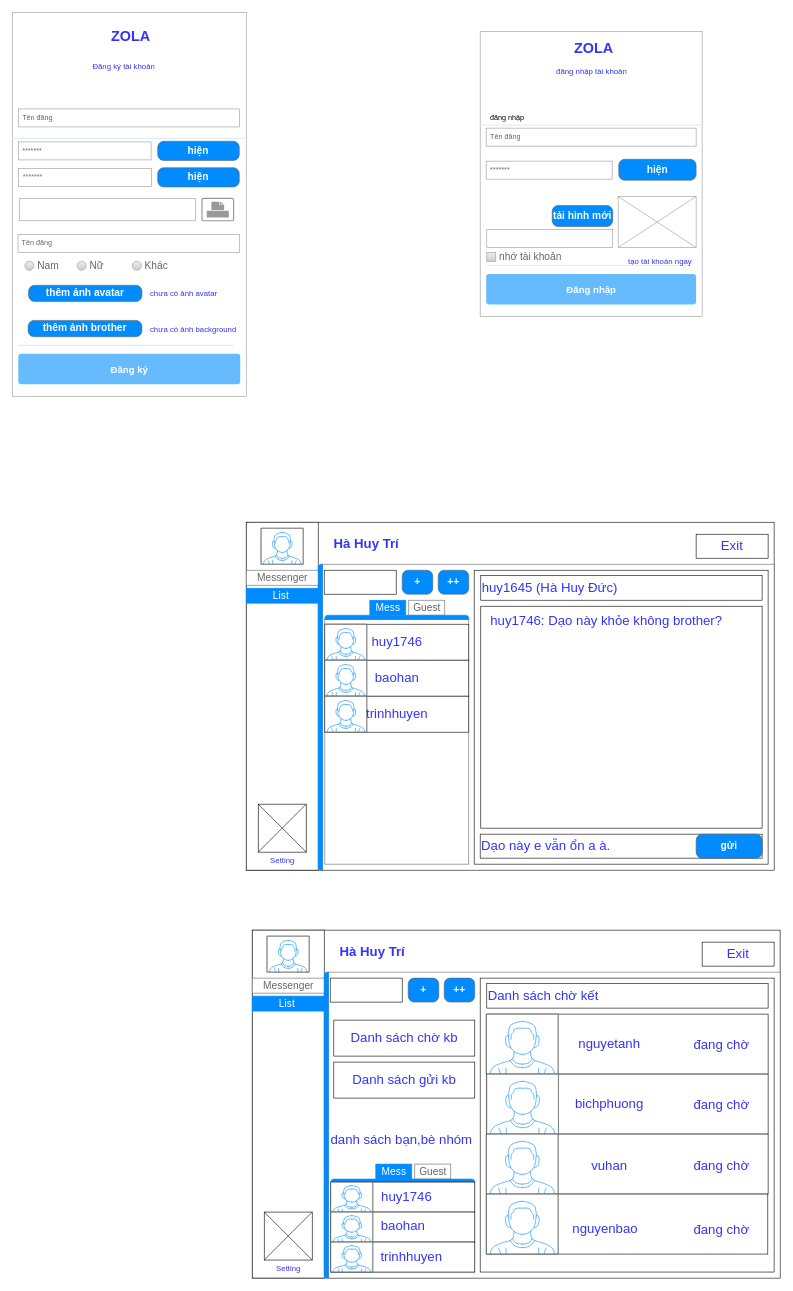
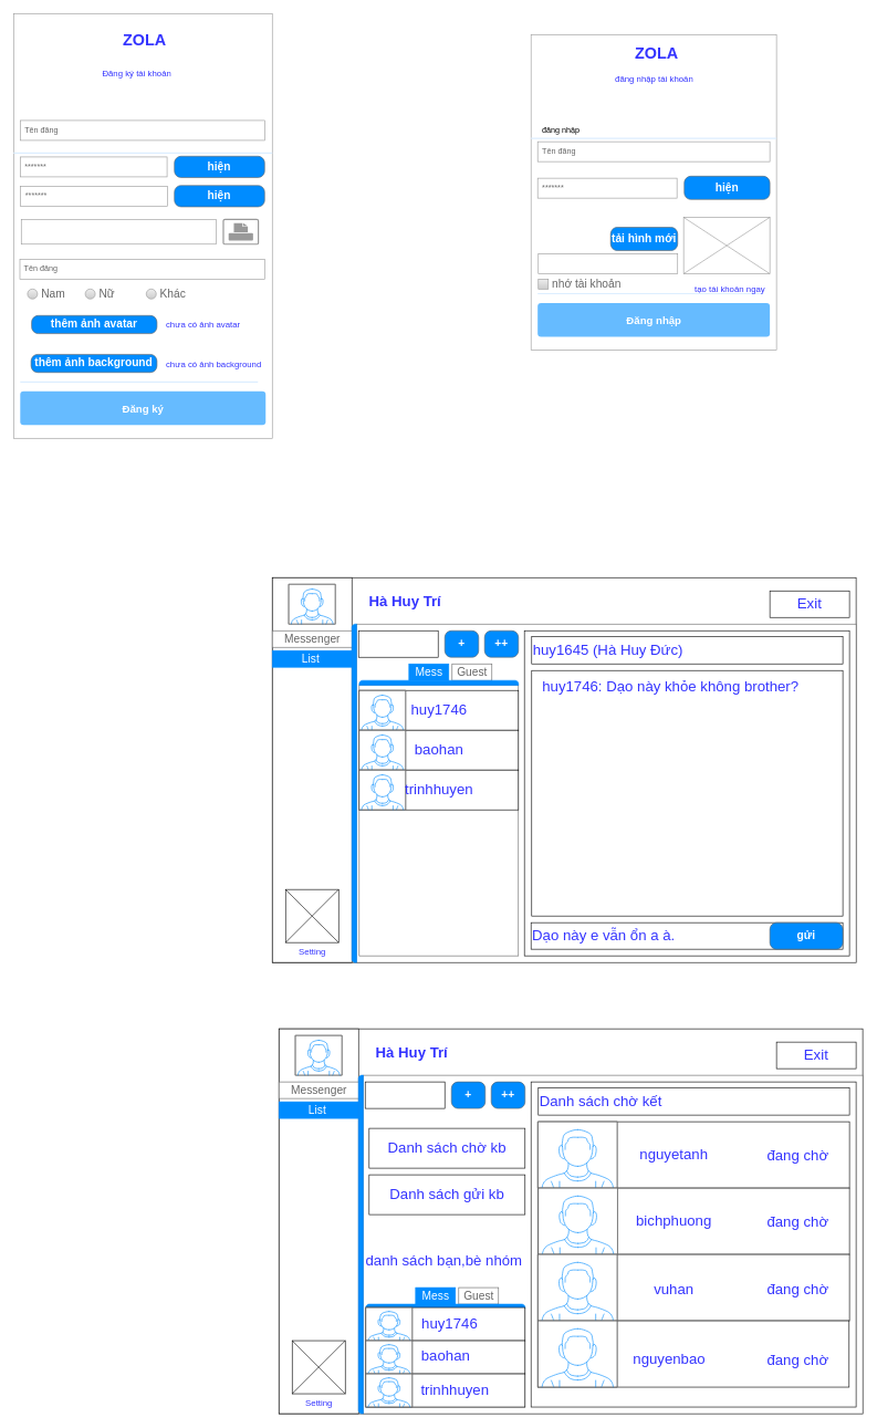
- <mxCell id="34" value="thêm ảnh brother" style="strokeWidth=1;shadow=0;dashed=0;align=center;html=1;shape=mxgraph.mockup.buttons.button;strokeColor=#666666;fontColor=#ffffff;mainText=;buttonStyle=round;fontSize=17;fontStyle=1;fillColor=#008cff;whiteSpace=wrap;" parent="19" vertex="1"><mxGeometry x="26.35" y="513.58" width="189.73" height="27.16" as="geometry" /></mxCell>
+ <mxCell id="34" value="thêm ảnh background" style="strokeWidth=1;shadow=0;dashed=0;align=center;html=1;shape=mxgraph.mockup.buttons.button;strokeColor=#666666;fontColor=#ffffff;mainText=;buttonStyle=round;fontSize=17;fontStyle=1;fillColor=#008cff;whiteSpace=wrap;" parent="19" vertex="1"><mxGeometry x="26.35" y="513.58" width="189.73" height="27.16" as="geometry" /></mxCell>
